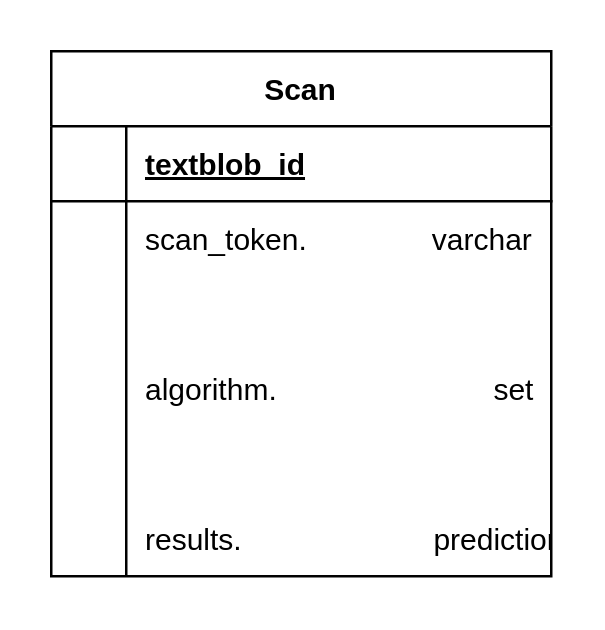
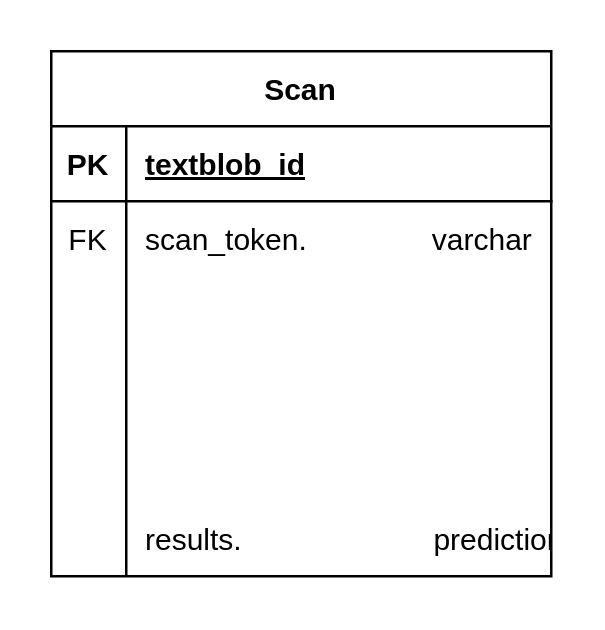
+ <mxCell id="4" value="PK" style="shape=partialRectangle;connectable=0;fillColor=none;top=0;left=0;bottom=0;right=0;fontStyle=1;overflow=hidden;" vertex="1" parent="3"><mxGeometry width="30" height="30" as="geometry" /></mxCell>
+ <mxCell id="7" value="FK" style="shape=partialRectangle;connectable=0;fillColor=none;top=0;left=0;bottom=0;right=0;editable=1;overflow=hidden;" vertex="1" parent="6"><mxGeometry width="30" height="30" as="geometry" /></mxCell>
- <mxCell id="13" value="algorithm.                          set" style="shape=partialRectangle;connectable=0;fillColor=none;top=0;left=0;bottom=0;right=0;align=left;spacingLeft=6;overflow=hidden;" vertex="1" parent="11"><mxGeometry x="30" width="170" height="30" as="geometry" /></mxCell>
